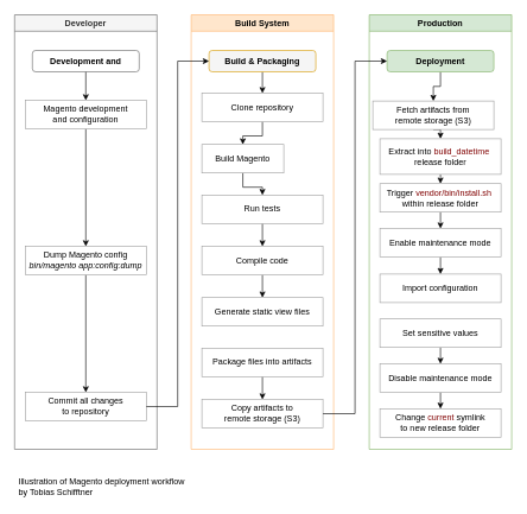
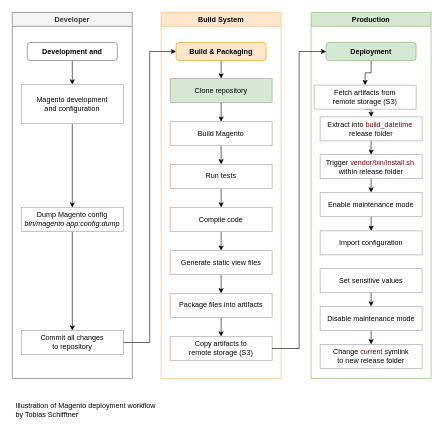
- <mxCell id="12" value="Build &amp;amp; Packaging" style="rounded=1;whiteSpace=wrap;html=1;fillColor=#f5f5f5;strokeColor=#d79b00;sketch=0;fontStyle=1;" vertex="1" parent="10"><mxGeometry x="25" y="50" width="150" height="30" as="geometry" /></mxCell>
+ <mxCell id="12" value="Build &amp;amp; Packaging" style="rounded=1;whiteSpace=wrap;html=1;fillColor=#ffe6cc;strokeColor=#d79b00;sketch=0;fontStyle=1" vertex="1" parent="10"><mxGeometry x="25" y="50" width="150" height="30" as="geometry" /></mxCell>
- <mxCell id="25" value="Clone repository" style="rounded=0;whiteSpace=wrap;html=1;sketch=0;strokeColor=#9E9E9E;" vertex="1" parent="10"><mxGeometry x="15" y="110" width="170" height="40" as="geometry" /></mxCell>
+ <mxCell id="25" value="Clone repository" style="rounded=0;whiteSpace=wrap;html=1;sketch=0;strokeColor=#9E9E9E;fillColor=#d5e8d4;" vertex="1" parent="10"><mxGeometry x="15" y="110" width="170" height="40" as="geometry" /></mxCell>
- <mxCell id="6" value="Magento development&lt;br&gt;and configuration" style="rounded=0;whiteSpace=wrap;html=1;sketch=0;strokeColor=#9E9E9E;" vertex="1" parent="2"><mxGeometry x="15" y="120" width="170" height="40" as="geometry" /></mxCell>
+ <mxCell id="6" value="Magento development&lt;br&gt;and configuration" style="rounded=0;whiteSpace=wrap;html=1;sketch=0;strokeColor=#9E9E9E;" vertex="1" parent="2"><mxGeometry x="15" y="120" width="170" height="65" as="geometry" /></mxCell>
- <mxCell id="32" value="Extract into&lt;font color=&quot;#800000&quot;&gt;&lt;span style=&quot;background-color: rgb(255 , 255 , 255)&quot;&gt;&amp;nbsp;&lt;/span&gt;&lt;/font&gt;&lt;span style=&quot;color: rgb(128 , 0 , 0) ; background-color: rgb(255 , 255 , 255)&quot;&gt;build_datetime&amp;nbsp;&lt;/span&gt;&lt;font color=&quot;#800000&quot;&gt;&lt;span style=&quot;background-color: rgb(255 , 255 , 255)&quot;&gt;&lt;br&gt;&lt;/span&gt;&lt;/font&gt;release folder" style="rounded=0;whiteSpace=wrap;html=1;sketch=0;strokeColor=#9E9E9E;" vertex="1" parent="26"><mxGeometry x="15" y="174" width="170" height="50" as="geometry" /></mxCell>
+ <mxCell id="32" value="Extract into&lt;font color=&quot;#800000&quot;&gt;&lt;span style=&quot;background-color: rgb(255 , 255 , 255)&quot;&gt;&amp;nbsp;&lt;/span&gt;&lt;/font&gt;&lt;span style=&quot;color: rgb(128 , 0 , 0) ; background-color: rgb(255 , 255 , 255)&quot;&gt;build_datetime&amp;nbsp;&lt;/span&gt;&lt;font color=&quot;#800000&quot;&gt;&lt;span style=&quot;background-color: rgb(255 , 255 , 255)&quot;&gt;&lt;br&gt;&lt;/span&gt;&lt;/font&gt;release folder" style="rounded=0;whiteSpace=wrap;html=1;sketch=0;strokeColor=#9E9E9E;" vertex="1" parent="26"><mxGeometry x="15" y="174" width="170" height="40" as="geometry" /></mxCell>
- <mxCell id="14" value="Build Magento" style="rounded=0;whiteSpace=wrap;html=1;sketch=0;strokeColor=#9E9E9E;" vertex="1" parent="10"><mxGeometry x="15" y="182" width="115" height="40" as="geometry" /></mxCell>
+ <mxCell id="14" value="Build Magento" style="rounded=0;whiteSpace=wrap;html=1;sketch=0;strokeColor=#9E9E9E;" vertex="1" parent="10"><mxGeometry x="15" y="182" width="170" height="40" as="geometry" /></mxCell>
+ <mxCell id="19" style="edgeStyle=orthogonalEdgeStyle;rounded=0;orthogonalLoop=1;jettySize=auto;html=1;exitX=0.5;exitY=1;exitDx=0;exitDy=0;entryX=0.5;entryY=0;entryDx=0;entryDy=0;sketch=0;" edge="1" parent="10" source="20" target="22"><mxGeometry relative="1" as="geometry" /></mxCell>
